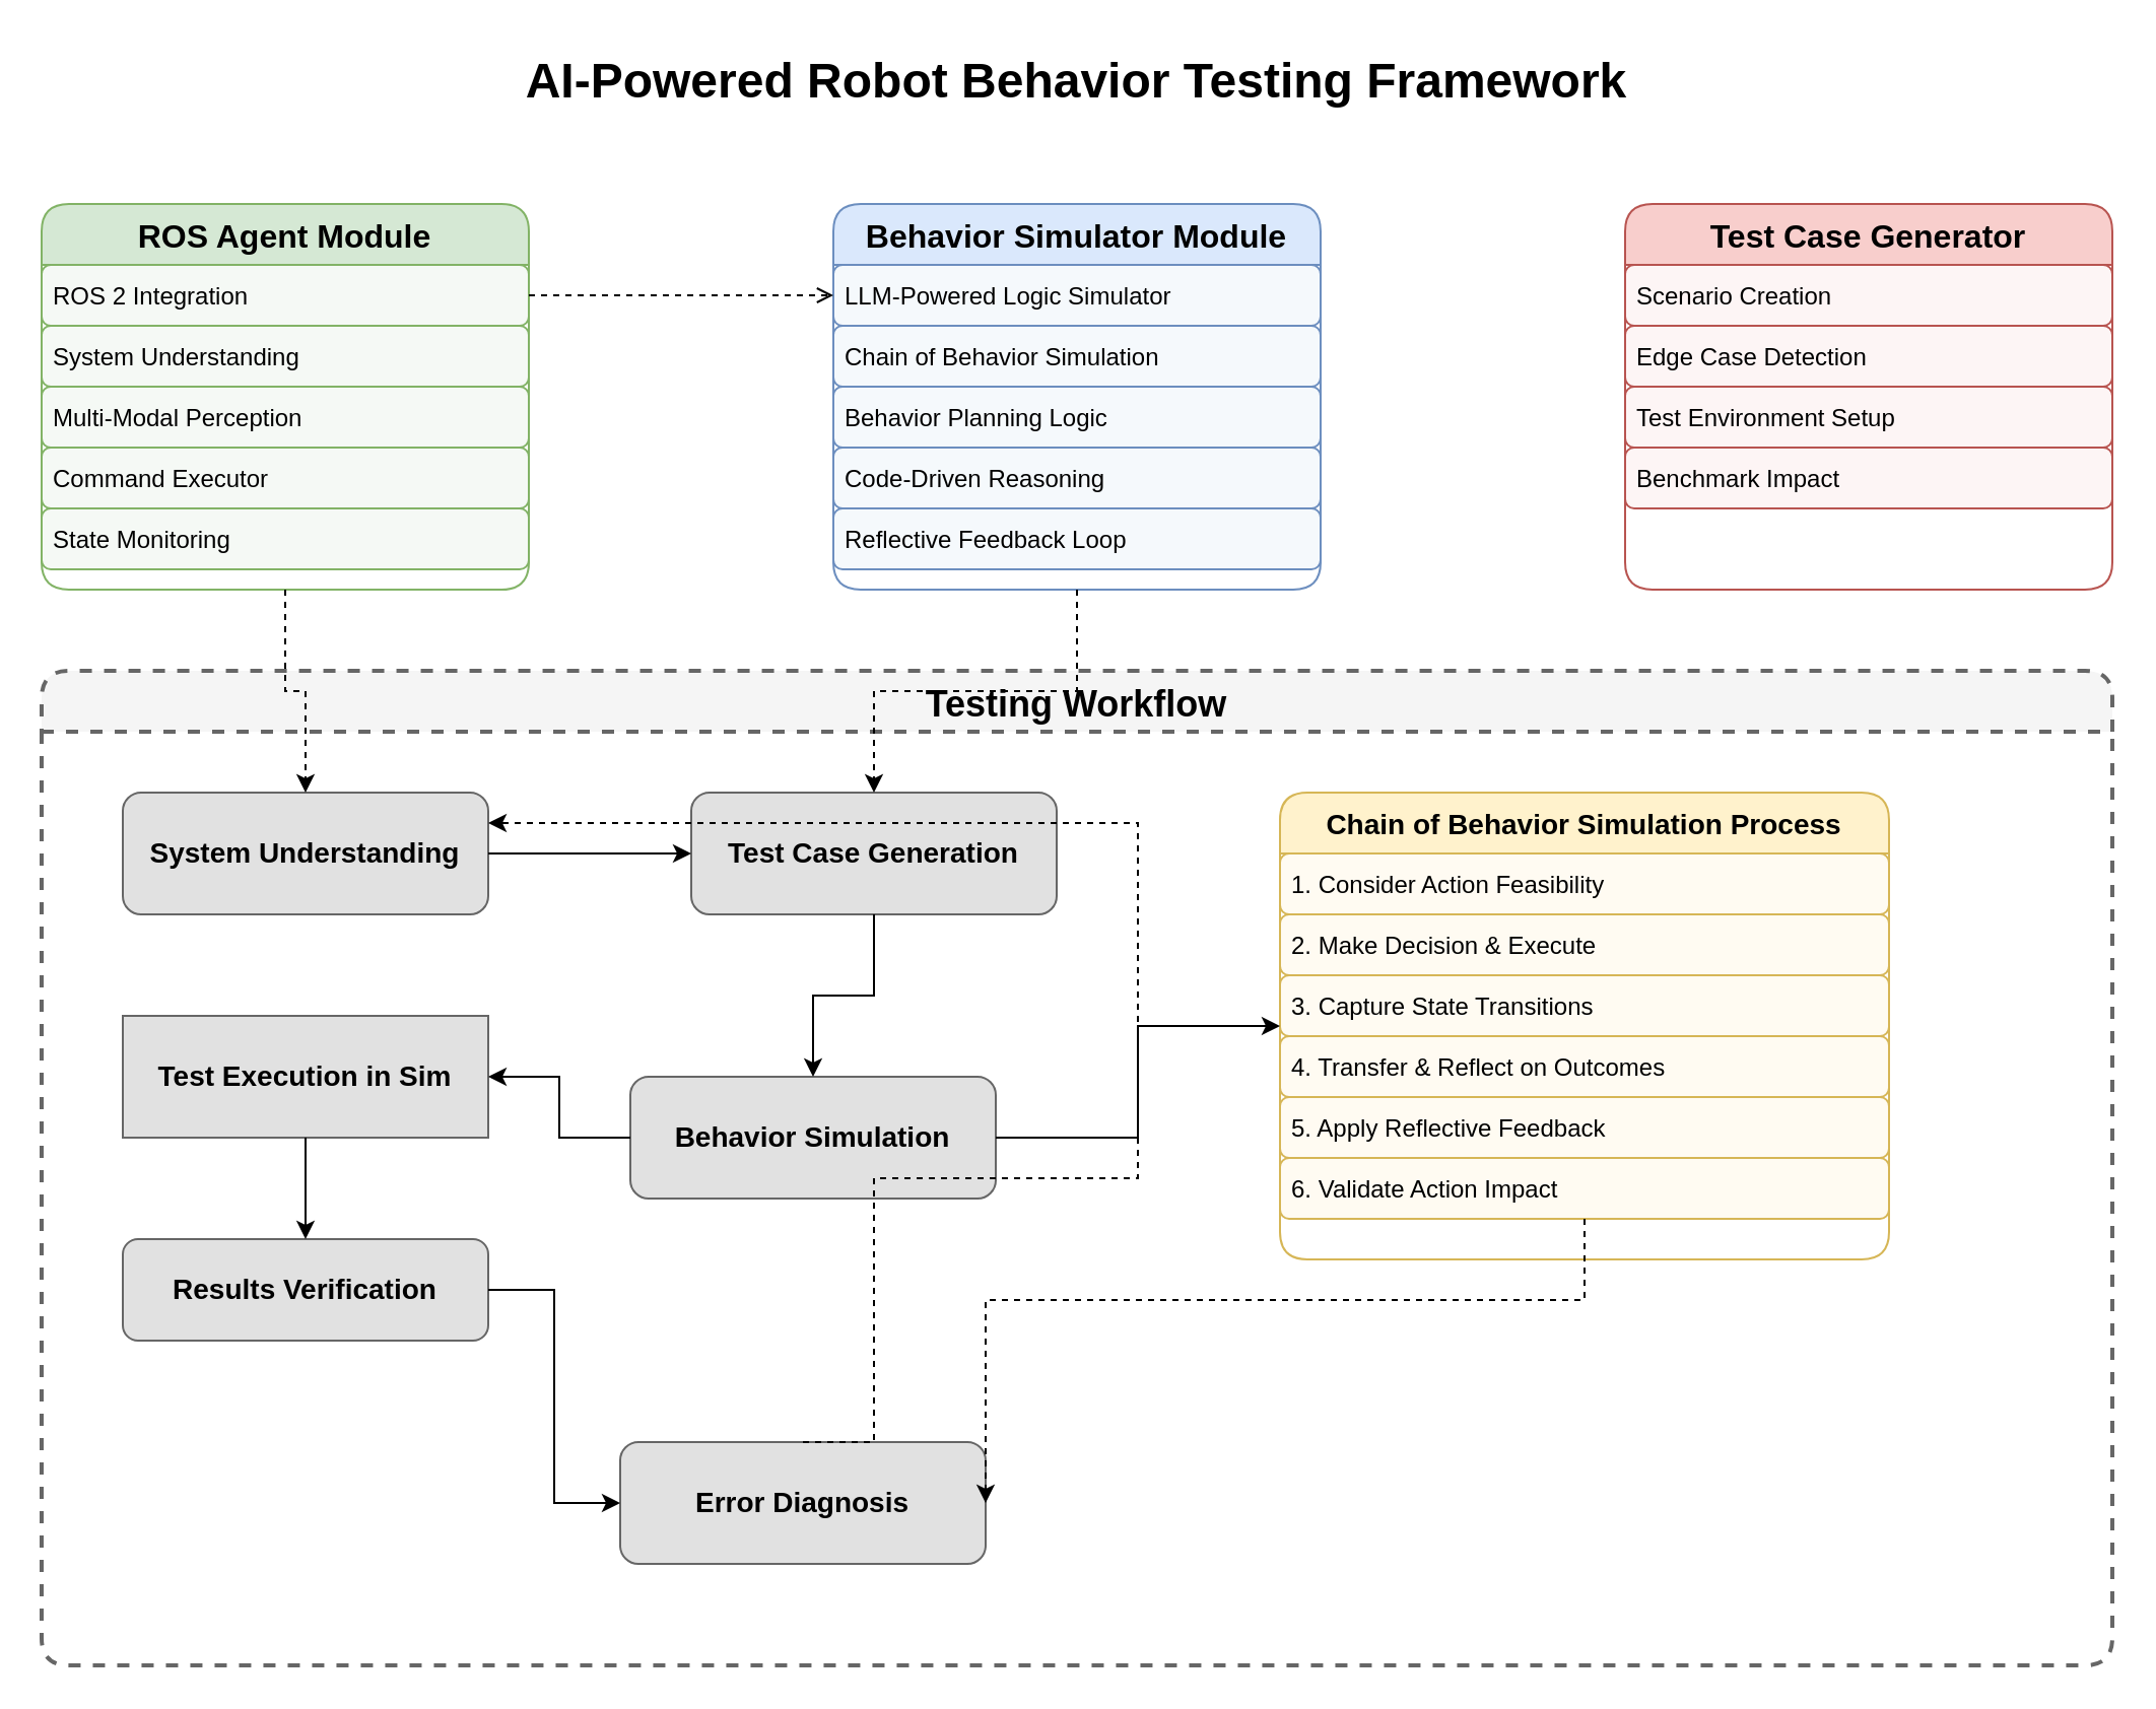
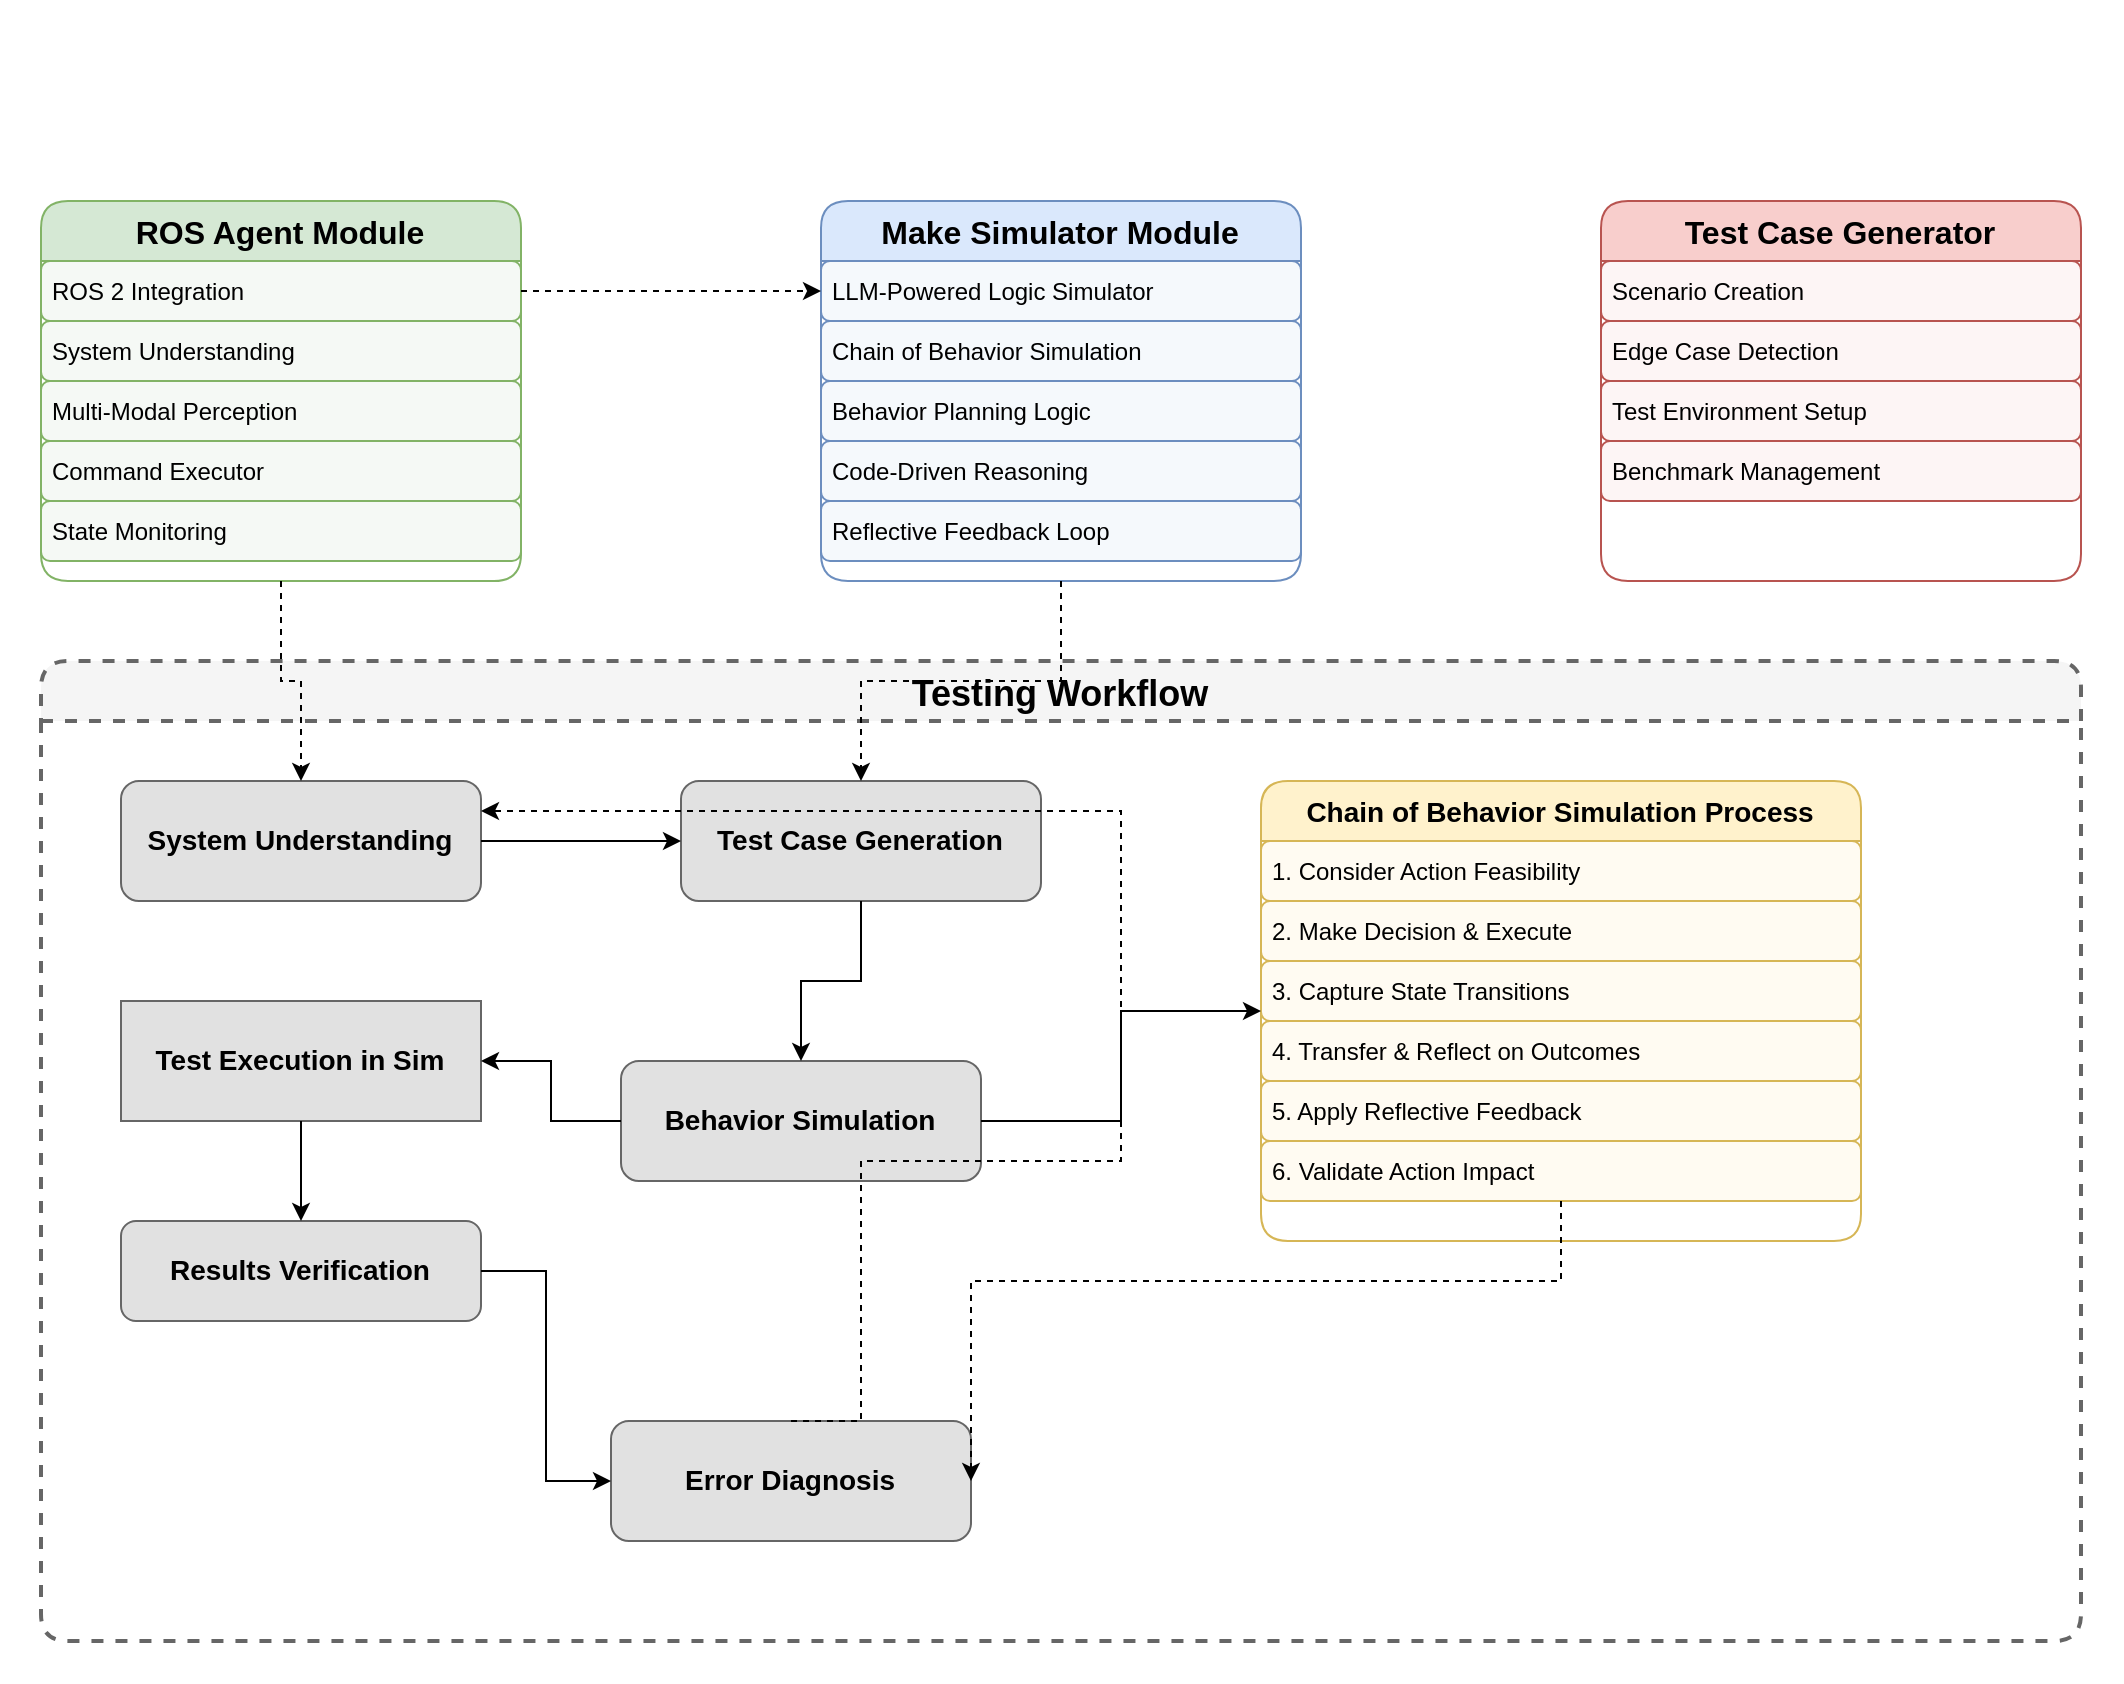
- <mxCell id="2" value="AI-Powered Robot Behavior Testing Framework" style="text;html=1;strokeColor=none;fillColor=none;align=center;verticalAlign=middle;whiteSpace=wrap;rounded=0;fontSize=24;fontStyle=1" parent="1" vertex="1"><mxGeometry x="230" y="20" width="600" height="40" as="geometry" /></mxCell>
- <mxCell id="9" value="Behavior Simulator Module" style="swimlane;fontStyle=1;childLayout=stackLayout;horizontal=1;startSize=30;fillColor=#dae8fc;horizontalStack=0;resizeParent=1;resizeParentMax=0;resizeLast=0;collapsible=0;marginBottom=0;strokeColor=#6c8ebf;fontSize=16;rounded=1;" parent="1" vertex="1"><mxGeometry x="410" y="100" width="240" height="190" as="geometry" /></mxCell>
+ <mxCell id="9" value="Make Simulator Module" style="swimlane;fontStyle=1;childLayout=stackLayout;horizontal=1;startSize=30;fillColor=#dae8fc;horizontalStack=0;resizeParent=1;resizeParentMax=0;resizeLast=0;collapsible=0;marginBottom=0;strokeColor=#6c8ebf;fontSize=16;rounded=1;" parent="1" vertex="1"><mxGeometry x="410" y="100" width="240" height="190" as="geometry" /></mxCell>
- <mxCell id="34" style="edgeStyle=orthogonalEdgeStyle;rounded=0;orthogonalLoop=1;jettySize=auto;html=1;exitX=1;exitY=0.5;exitDx=0;exitDy=0;entryX=0;entryY=0.5;entryDx=0;entryDy=0;startArrow=none;startFill=0;endArrow=open;endFill=1;dashed=1;" parent="1" source="4" target="10" edge="1"><mxGeometry relative="1" as="geometry" /></mxCell>
+ <mxCell id="34" style="edgeStyle=orthogonalEdgeStyle;rounded=0;orthogonalLoop=1;jettySize=auto;html=1;exitX=1;exitY=0.5;exitDx=0;exitDy=0;entryX=0;entryY=0.5;entryDx=0;entryDy=0;startArrow=none;startFill=0;endArrow=classic;endFill=1;dashed=1;" parent="1" source="4" target="10" edge="1"><mxGeometry relative="1" as="geometry" /></mxCell>
- <mxCell id="19" value="Benchmark Impact" style="text;strokeColor=#b85450;fillColor=#fdf5f5;align=left;verticalAlign=middle;spacingLeft=4;spacingRight=4;overflow=hidden;rotatable=0;points=[[0,0.5],[1,0.5]];portConstraint=eastwest;fontSize=12;rounded=1;" parent="15" vertex="1"><mxGeometry y="120" width="240" height="30" as="geometry" /></mxCell>
+ <mxCell id="19" value="Benchmark Management" style="text;strokeColor=#b85450;fillColor=#fdf5f5;align=left;verticalAlign=middle;spacingLeft=4;spacingRight=4;overflow=hidden;rotatable=0;points=[[0,0.5],[1,0.5]];portConstraint=eastwest;fontSize=12;rounded=1;" parent="15" vertex="1"><mxGeometry y="120" width="240" height="30" as="geometry" /></mxCell>
